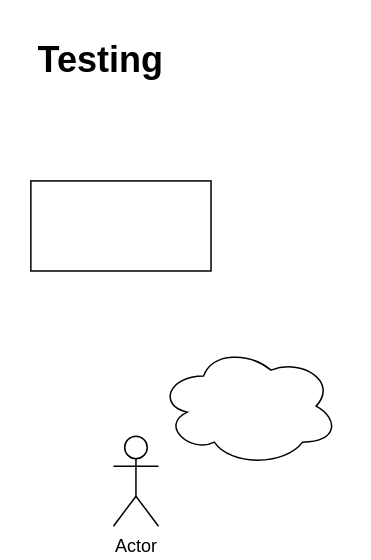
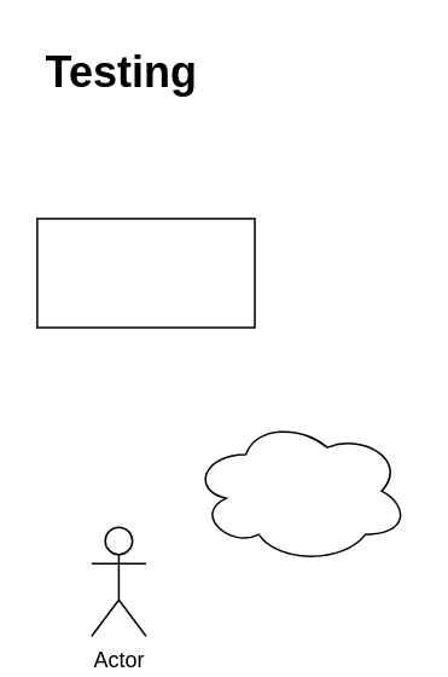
- <mxCell id="4" value="Actor" style="shape=umlActor;verticalLabelPosition=bottom;verticalAlign=top;html=1;outlineConnect=0;" vertex="1" parent="1"><mxGeometry x="75" y="290" width="30" height="60" as="geometry" /></mxCell>
+ <mxCell id="4" value="Actor" style="shape=umlActor;verticalLabelPosition=bottom;verticalAlign=top;html=1;outlineConnect=0;" vertex="1" parent="1"><mxGeometry x="50" y="290" width="30" height="60" as="geometry" /></mxCell>
